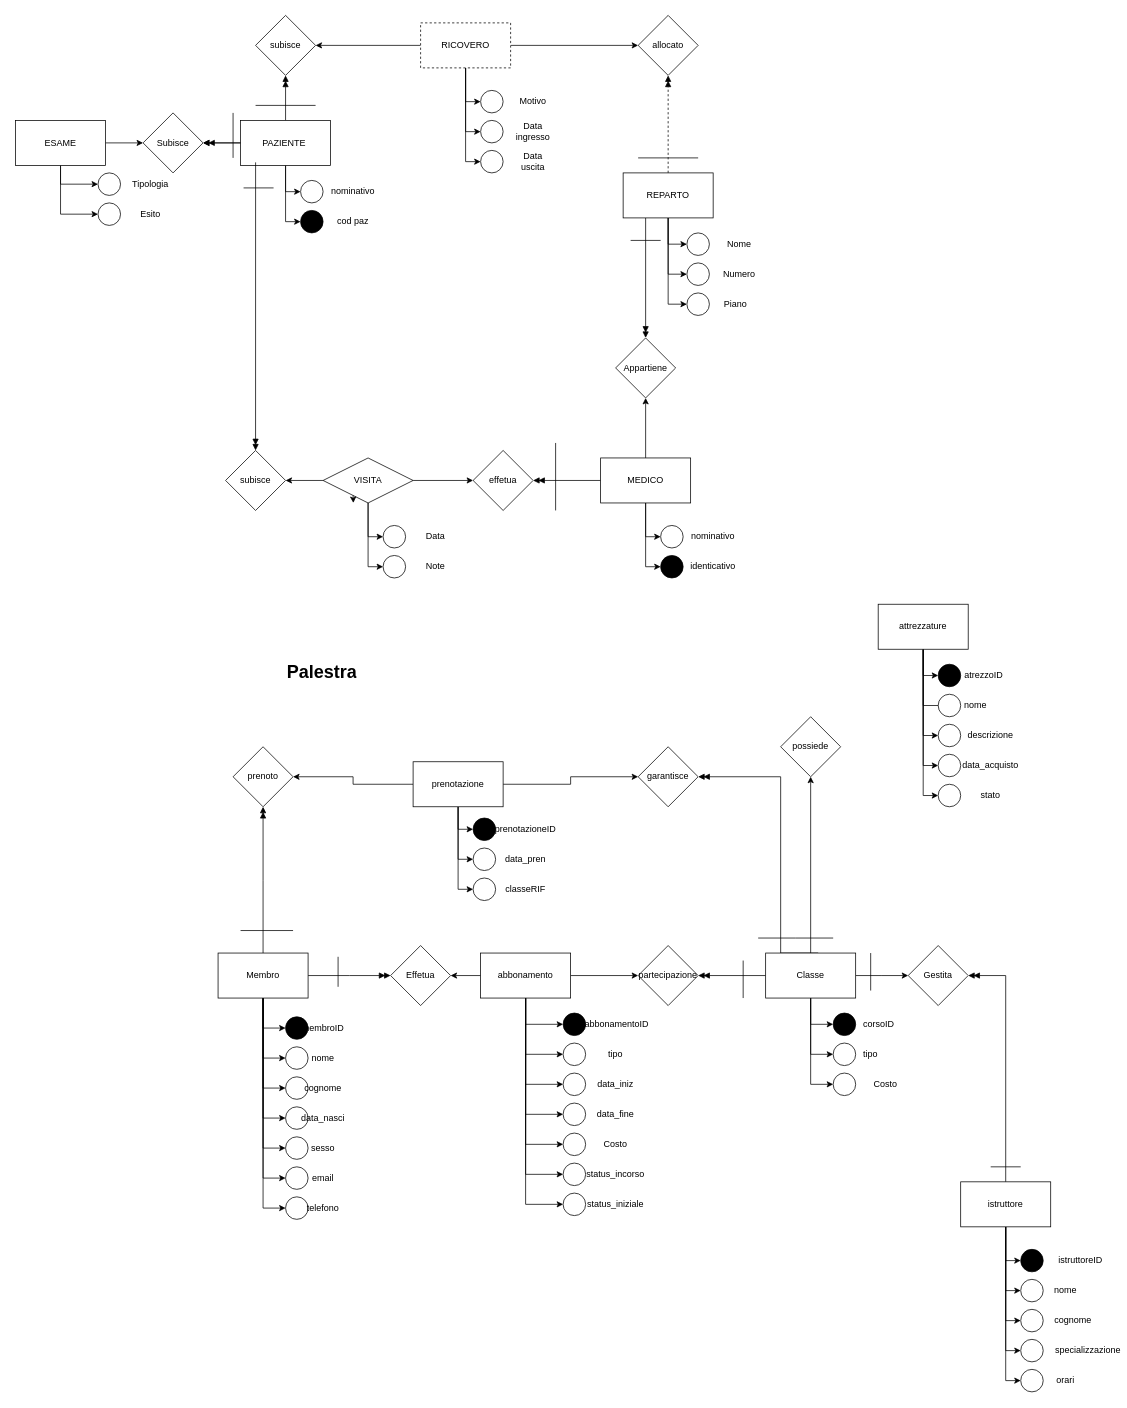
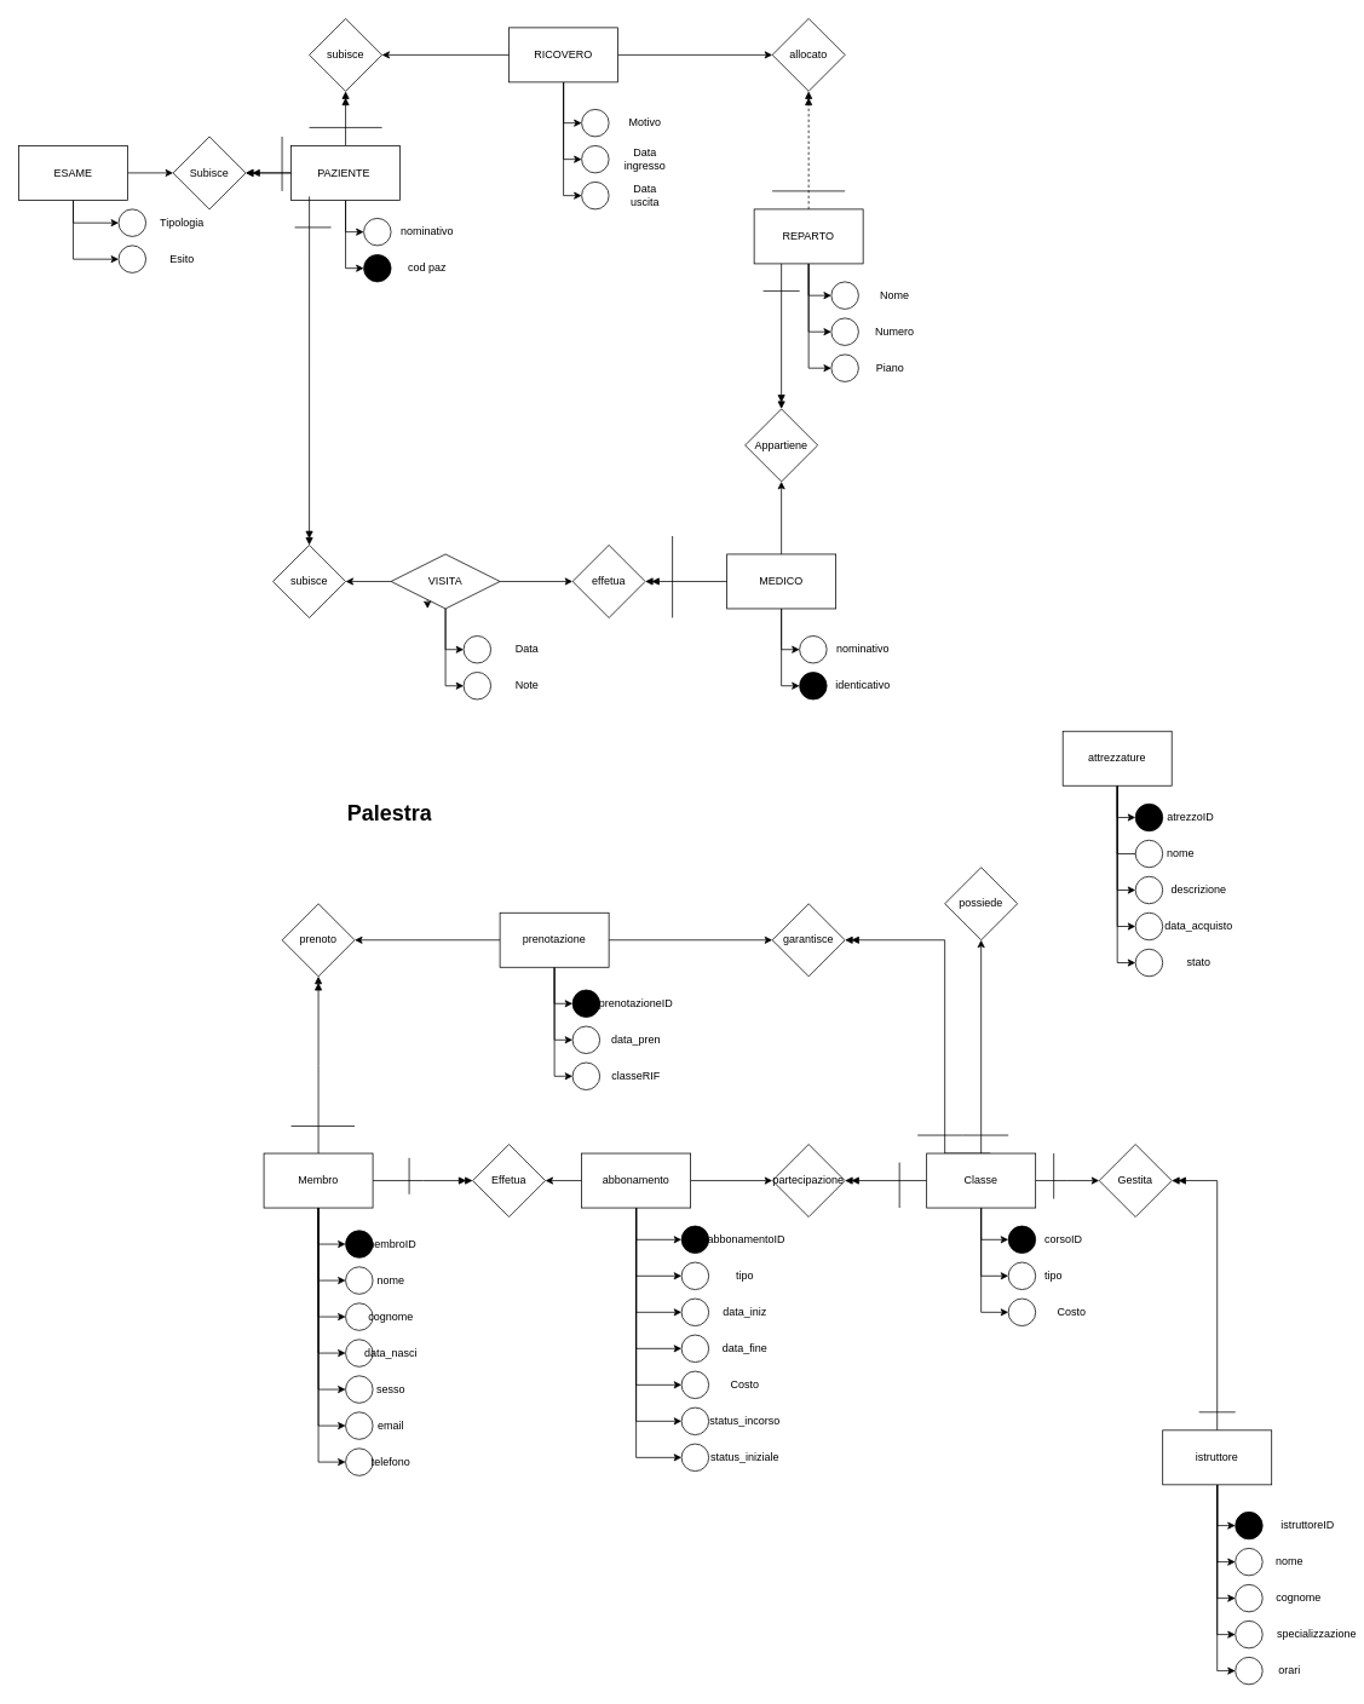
- <mxCell id="12" value="RICOVERO" style="rounded=0;whiteSpace=wrap;html=1;dashed=1;" parent="1" vertex="1"><mxGeometry x="560" y="30" width="120" height="60" as="geometry" /></mxCell>
+ <mxCell id="12" value="RICOVERO" style="rounded=0;whiteSpace=wrap;html=1;" parent="1" vertex="1"><mxGeometry x="560" y="30" width="120" height="60" as="geometry" /></mxCell>
- <mxCell id="186" value="prenotazione" style="rounded=0;whiteSpace=wrap;html=1;" vertex="1" parent="1"><mxGeometry x="550" y="1015" width="120" height="60" as="geometry" /></mxCell>
+ <mxCell id="186" value="prenotazione" style="rounded=0;whiteSpace=wrap;html=1;" vertex="1" parent="1"><mxGeometry x="550" y="1005" width="120" height="60" as="geometry" /></mxCell>
